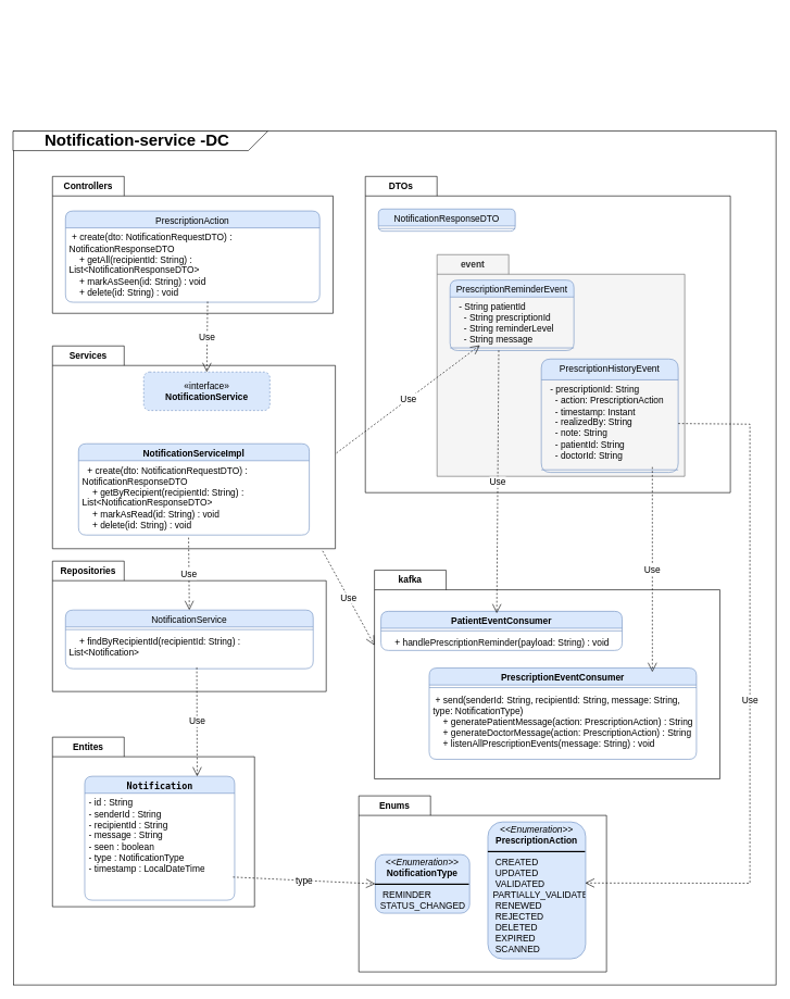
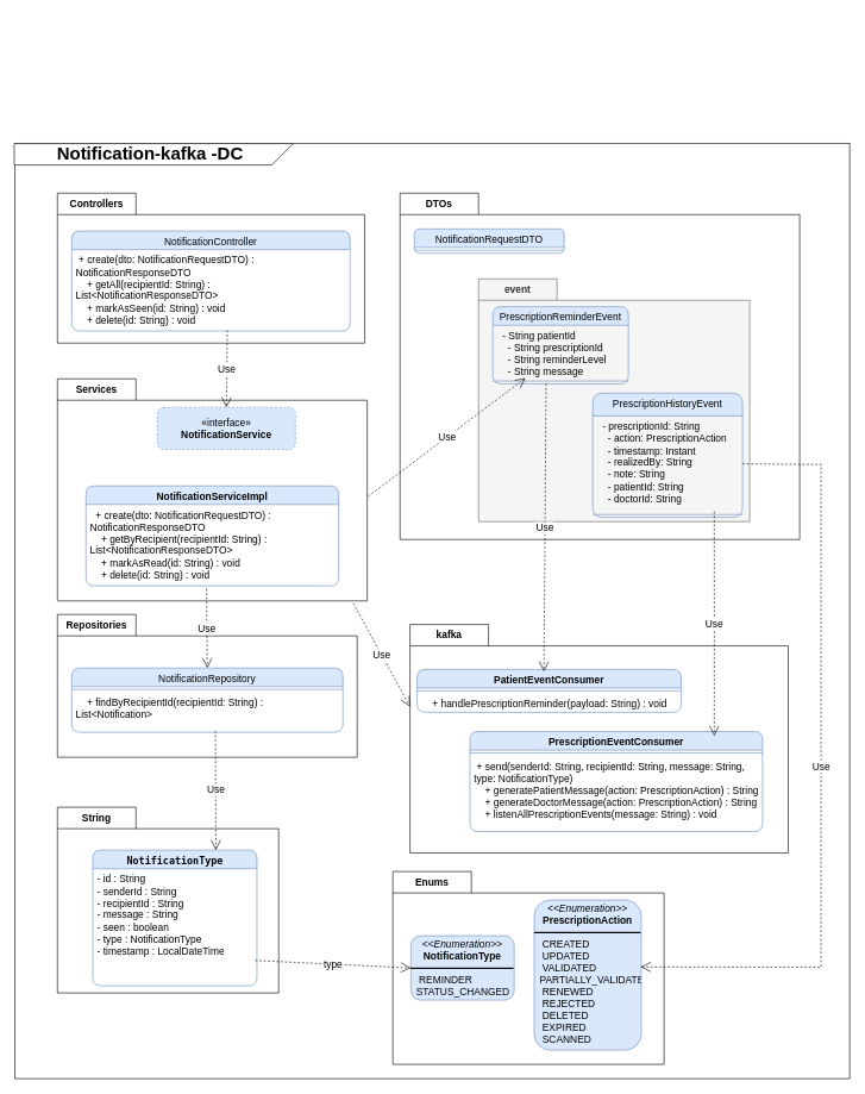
- <mxCell id="28" value="&lt;h1 style=&quot;text-align: left; margin-top: 0px;&quot;&gt;&lt;span style=&quot;background-color: transparent; color: light-dark(rgb(0, 0, 0), rgb(255, 255, 255));&quot;&gt;&lt;font style=&quot;font-size: 25px;&quot;&gt;Notification-service -DC&lt;/font&gt;&lt;/span&gt;&lt;/h1&gt;" style="text;html=1;align=center;verticalAlign=middle;whiteSpace=wrap;rounded=0;fontSize=14;" parent="1" vertex="1"><mxGeometry x="40" y="210" width="340" height="27" as="geometry" /></mxCell>
+ <mxCell id="28" value="&lt;h1 style=&quot;text-align: left; margin-top: 0px;&quot;&gt;&lt;span style=&quot;background-color: transparent; color: light-dark(rgb(0, 0, 0), rgb(255, 255, 255));&quot;&gt;&lt;font style=&quot;font-size: 25px;&quot;&gt;Notification-kafka -DC&lt;/font&gt;&lt;/span&gt;&lt;/h1&gt;" style="text;html=1;align=center;verticalAlign=middle;whiteSpace=wrap;rounded=0;fontSize=14;" parent="1" vertex="1"><mxGeometry x="40" y="210" width="340" height="27" as="geometry" /></mxCell>
- <mxCell id="7" value="&lt;div style=&quot;text-align: left;&quot;&gt;&lt;span style=&quot;font-weight: 400;&quot;&gt;NotificationResponseDTO&lt;/span&gt;&lt;/div&gt;" style="swimlane;fontStyle=1;align=center;verticalAlign=top;childLayout=stackLayout;horizontal=1;startSize=26;horizontalStack=0;resizeParent=1;resizeParentMax=0;resizeLast=0;collapsible=1;marginBottom=0;whiteSpace=wrap;html=1;fillColor=#dae8fc;strokeColor=#6c8ebf;rounded=1;fontSize=14;arcSize=50;" parent="6" vertex="1"><mxGeometry x="20" y="50" width="210" height="34" as="geometry"><mxRectangle x="200" y="60" width="70" height="30" as="alternateBounds" /></mxGeometry></mxCell>
+ <mxCell id="7" value="&lt;div style=&quot;text-align: left;&quot;&gt;&lt;span style=&quot;font-weight: 400;&quot;&gt;NotificationRequestDTO&lt;/span&gt;&lt;/div&gt;" style="swimlane;fontStyle=1;align=center;verticalAlign=top;childLayout=stackLayout;horizontal=1;startSize=26;horizontalStack=0;resizeParent=1;resizeParentMax=0;resizeLast=0;collapsible=1;marginBottom=0;whiteSpace=wrap;html=1;fillColor=#dae8fc;strokeColor=#6c8ebf;rounded=1;fontSize=14;arcSize=50;" parent="6" vertex="1"><mxGeometry x="20" y="50" width="210" height="34" as="geometry"><mxRectangle x="200" y="60" width="70" height="30" as="alternateBounds" /></mxGeometry></mxCell>
- <mxCell id="21" value="&lt;div style=&quot;text-align: left;&quot;&gt;&lt;span style=&quot;font-weight: 400;&quot;&gt;PrescriptionAction&lt;/span&gt;&lt;/div&gt;" style="swimlane;fontStyle=1;align=center;verticalAlign=top;childLayout=stackLayout;horizontal=1;startSize=26;horizontalStack=0;resizeParent=1;resizeParentMax=0;resizeLast=0;collapsible=1;marginBottom=0;whiteSpace=wrap;html=1;rounded=1;fillColor=#dae8fc;strokeColor=#6c8ebf;fontSize=14;" parent="20" vertex="1"><mxGeometry x="20" y="53" width="390" height="140" as="geometry" /></mxCell>
+ <mxCell id="21" value="&lt;div style=&quot;text-align: left;&quot;&gt;&lt;span style=&quot;font-weight: 400;&quot;&gt;NotificationController&lt;/span&gt;&lt;/div&gt;" style="swimlane;fontStyle=1;align=center;verticalAlign=top;childLayout=stackLayout;horizontal=1;startSize=26;horizontalStack=0;resizeParent=1;resizeParentMax=0;resizeLast=0;collapsible=1;marginBottom=0;whiteSpace=wrap;html=1;rounded=1;fillColor=#dae8fc;strokeColor=#6c8ebf;fontSize=14;" parent="20" vertex="1"><mxGeometry x="20" y="53" width="390" height="140" as="geometry" /></mxCell>
- <mxCell id="24" value="&lt;div style=&quot;text-align: left;&quot;&gt;&lt;span style=&quot;font-weight: 400;&quot;&gt;NotificationService&lt;/span&gt;&lt;/div&gt;" style="swimlane;fontStyle=1;align=center;verticalAlign=top;childLayout=stackLayout;horizontal=1;startSize=26;horizontalStack=0;resizeParent=1;resizeParentMax=0;resizeLast=0;collapsible=1;marginBottom=0;whiteSpace=wrap;html=1;rounded=1;fillColor=#dae8fc;strokeColor=#6c8ebf;fontSize=14;" parent="23" vertex="1"><mxGeometry x="20" y="75" width="380" height="90" as="geometry" /></mxCell>
+ <mxCell id="24" value="&lt;div style=&quot;text-align: left;&quot;&gt;&lt;span style=&quot;font-weight: 400;&quot;&gt;NotificationRepository&lt;/span&gt;&lt;/div&gt;" style="swimlane;fontStyle=1;align=center;verticalAlign=top;childLayout=stackLayout;horizontal=1;startSize=26;horizontalStack=0;resizeParent=1;resizeParentMax=0;resizeLast=0;collapsible=1;marginBottom=0;whiteSpace=wrap;html=1;rounded=1;fillColor=#dae8fc;strokeColor=#6c8ebf;fontSize=14;" parent="23" vertex="1"><mxGeometry x="20" y="75" width="380" height="90" as="geometry" /></mxCell>
- <mxCell id="3" value="Entites" style="shape=folder;fontStyle=1;tabWidth=110;tabHeight=30;tabPosition=left;html=1;boundedLbl=1;labelInHeader=1;container=1;collapsible=0;recursiveResize=0;whiteSpace=wrap;fontSize=14;" parent="1" vertex="1"><mxGeometry x="80" y="1130" width="310" height="260" as="geometry" /></mxCell>
+ <mxCell id="3" value="String" style="shape=folder;fontStyle=1;tabWidth=110;tabHeight=30;tabPosition=left;html=1;boundedLbl=1;labelInHeader=1;container=1;collapsible=0;recursiveResize=0;whiteSpace=wrap;fontSize=14;" parent="1" vertex="1"><mxGeometry x="80" y="1130" width="310" height="260" as="geometry" /></mxCell>
- <mxCell id="4" value="&lt;div style=&quot;text-align: left;&quot;&gt;&lt;font face=&quot;monospace&quot;&gt;Notification&lt;/font&gt;&lt;/div&gt;" style="swimlane;fontStyle=1;align=center;verticalAlign=top;childLayout=stackLayout;horizontal=1;startSize=26;horizontalStack=0;resizeParent=1;resizeParentMax=0;resizeLast=0;collapsible=1;marginBottom=0;whiteSpace=wrap;html=1;fillColor=#dae8fc;strokeColor=#6c8ebf;rounded=1;fontSize=14;" parent="3" vertex="1"><mxGeometry x="49.5" y="60" width="230" height="190" as="geometry"><mxRectangle x="200" y="60" width="70" height="30" as="alternateBounds" /></mxGeometry></mxCell>
+ <mxCell id="4" value="&lt;div style=&quot;text-align: left;&quot;&gt;&lt;font face=&quot;monospace&quot;&gt;NotificationType&lt;/font&gt;&lt;/div&gt;" style="swimlane;fontStyle=1;align=center;verticalAlign=top;childLayout=stackLayout;horizontal=1;startSize=26;horizontalStack=0;resizeParent=1;resizeParentMax=0;resizeLast=0;collapsible=1;marginBottom=0;whiteSpace=wrap;html=1;fillColor=#dae8fc;strokeColor=#6c8ebf;rounded=1;fontSize=14;" parent="3" vertex="1"><mxGeometry x="49.5" y="60" width="230" height="190" as="geometry"><mxRectangle x="200" y="60" width="70" height="30" as="alternateBounds" /></mxGeometry></mxCell>
